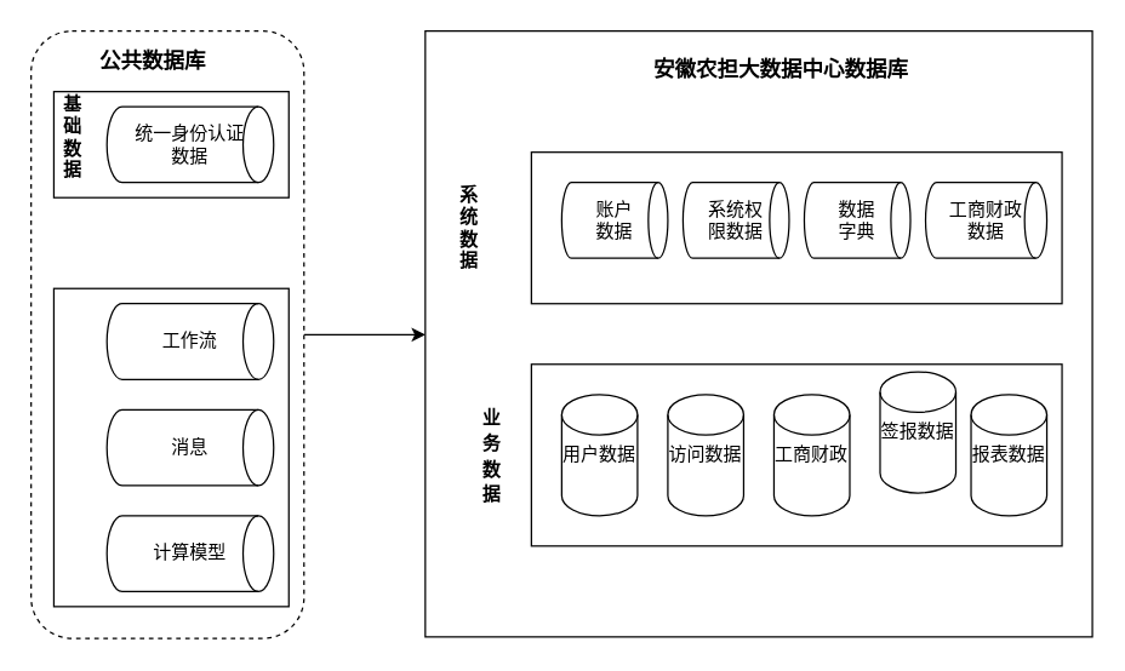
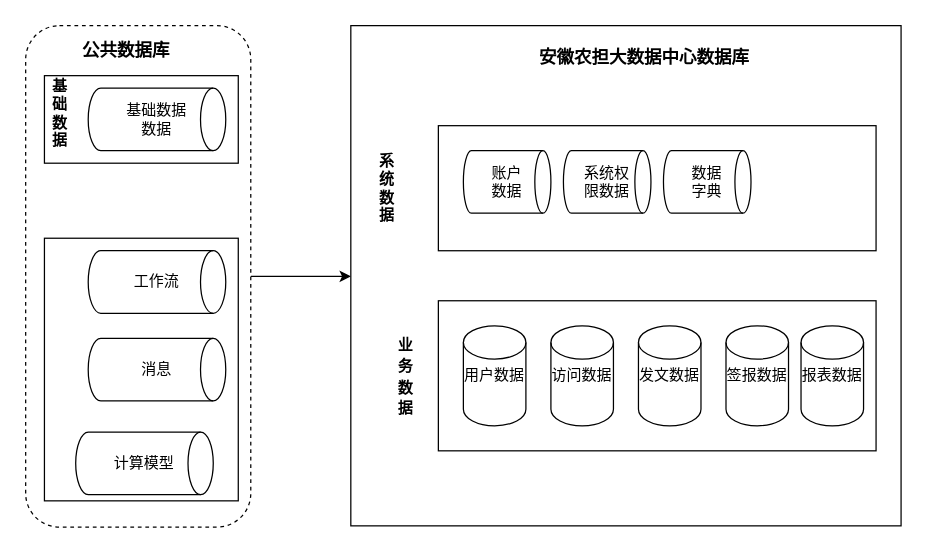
- <mxCell id="6" value="统一身份认证&lt;br&gt;数据" style="strokeWidth=1;html=1;shape=mxgraph.flowchart.direct_data;whiteSpace=wrap;align=center;" parent="1" vertex="1"><mxGeometry x="70" y="70" width="110" height="50" as="geometry" /></mxCell>
+ <mxCell id="6" value="基础数据&lt;br&gt;数据" style="strokeWidth=1;html=1;shape=mxgraph.flowchart.direct_data;whiteSpace=wrap;align=center;" parent="1" vertex="1"><mxGeometry x="70" y="70" width="110" height="50" as="geometry" /></mxCell>
- <mxCell id="19" value="工商财政&lt;br&gt;数据" style="strokeWidth=1;html=1;shape=mxgraph.flowchart.direct_data;whiteSpace=wrap;" parent="1" vertex="1"><mxGeometry x="610" y="120" width="80" height="50" as="geometry" /></mxCell>
- <mxCell id="25" value="签报数据" style="strokeWidth=1;html=1;shape=mxgraph.flowchart.database;whiteSpace=wrap;fontSize=12;" parent="1" vertex="1"><mxGeometry x="580" y="245" width="50" height="80" as="geometry" /></mxCell>
+ <mxCell id="25" value="签报数据" style="strokeWidth=1;html=1;shape=mxgraph.flowchart.database;whiteSpace=wrap;fontSize=12;" parent="1" vertex="1"><mxGeometry x="580" y="260" width="50" height="80" as="geometry" /></mxCell>
- <mxCell id="24" value="工商财政" style="strokeWidth=1;html=1;shape=mxgraph.flowchart.database;whiteSpace=wrap;fontSize=12;" parent="1" vertex="1"><mxGeometry x="510" y="260" width="50" height="80" as="geometry" /></mxCell>
+ <mxCell id="24" value="发文数据" style="strokeWidth=1;html=1;shape=mxgraph.flowchart.database;whiteSpace=wrap;fontSize=12;" parent="1" vertex="1"><mxGeometry x="510" y="260" width="50" height="80" as="geometry" /></mxCell>
- <mxCell id="11" value="计算模型" style="strokeWidth=1;html=1;shape=mxgraph.flowchart.direct_data;whiteSpace=wrap;align=center;" parent="1" vertex="1"><mxGeometry x="70" y="340" width="110" height="50" as="geometry" /></mxCell>
+ <mxCell id="11" value="计算模型" style="strokeWidth=1;html=1;shape=mxgraph.flowchart.direct_data;whiteSpace=wrap;align=center;" parent="1" vertex="1"><mxGeometry x="60" y="345" width="110" height="50" as="geometry" /></mxCell>
